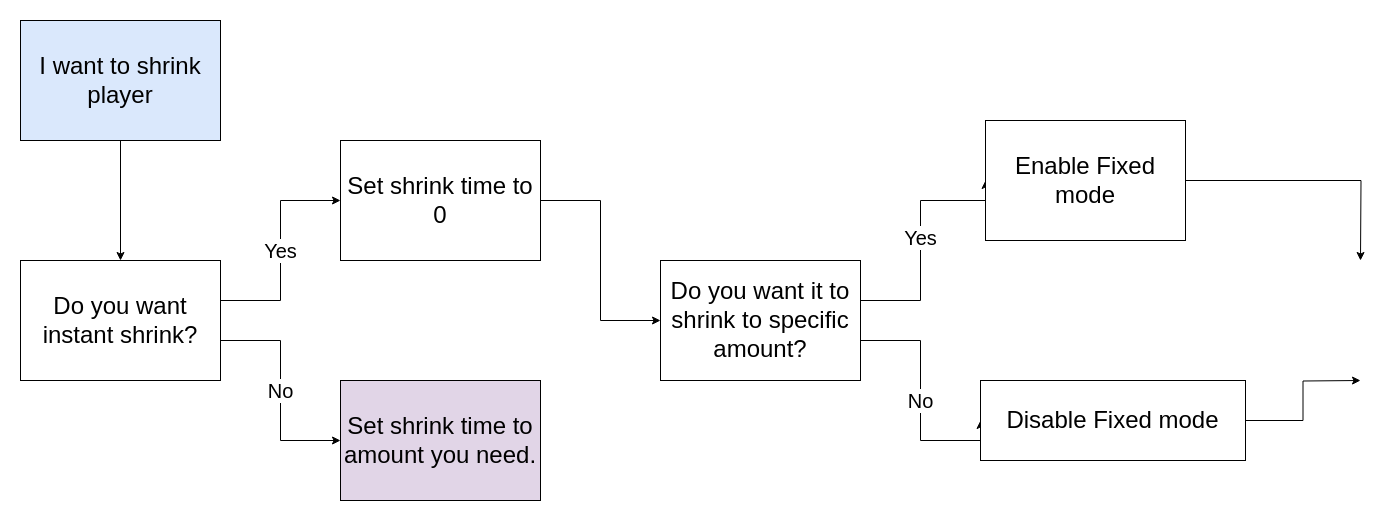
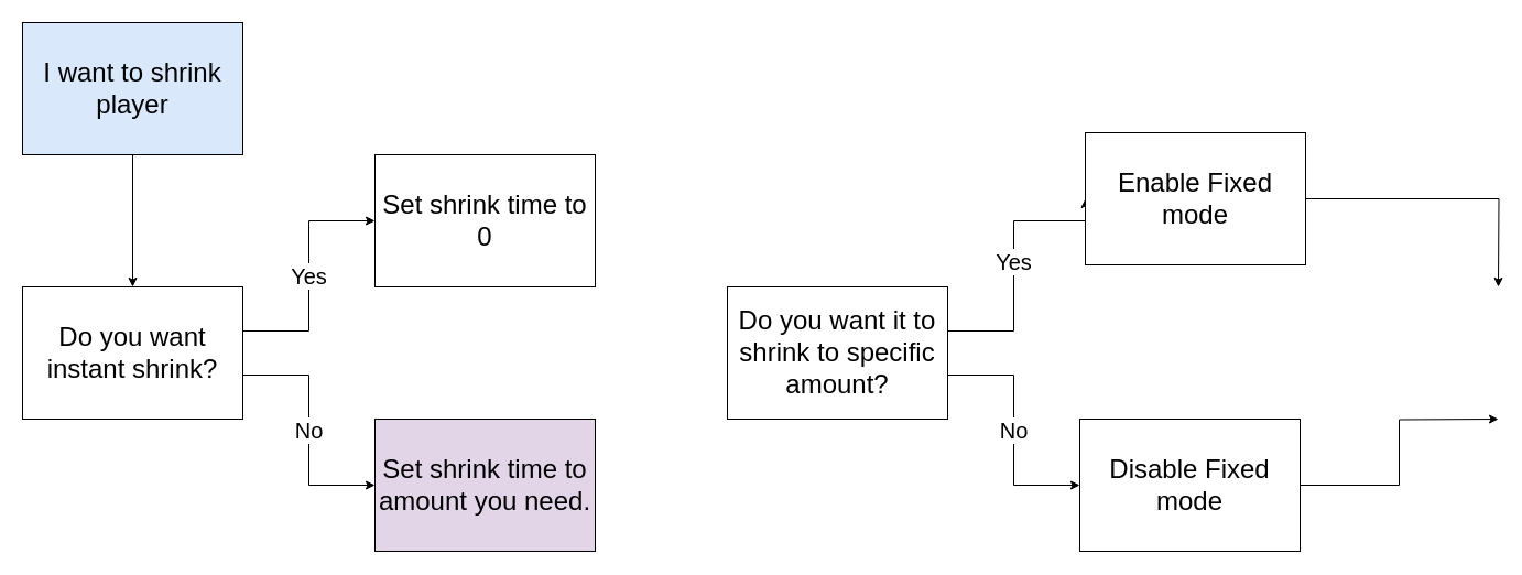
- <mxCell id="12" style="edgeStyle=orthogonalEdgeStyle;rounded=0;orthogonalLoop=1;jettySize=auto;html=1;" edge="1" parent="1" source="13" target="6"><mxGeometry relative="1" as="geometry" /></mxCell>
- <mxCell id="10" value="&lt;font style=&quot;font-size: 24px;&quot;&gt;Disable Fixed mode&lt;/font&gt;" style="rounded=0;whiteSpace=wrap;html=1;" vertex="1" parent="1"><mxGeometry x="980" y="380" width="265" height="80" as="geometry" /></mxCell>
+ <mxCell id="10" value="&lt;font style=&quot;font-size: 24px;&quot;&gt;Disable Fixed mode&lt;/font&gt;" style="rounded=0;whiteSpace=wrap;html=1;" vertex="1" parent="1"><mxGeometry x="980" y="380" width="200" height="120" as="geometry" /></mxCell>
